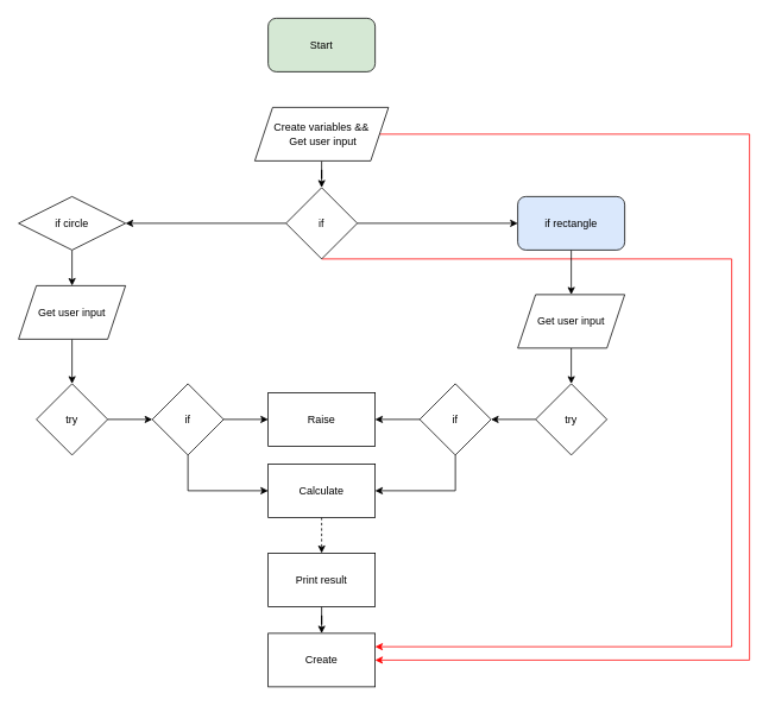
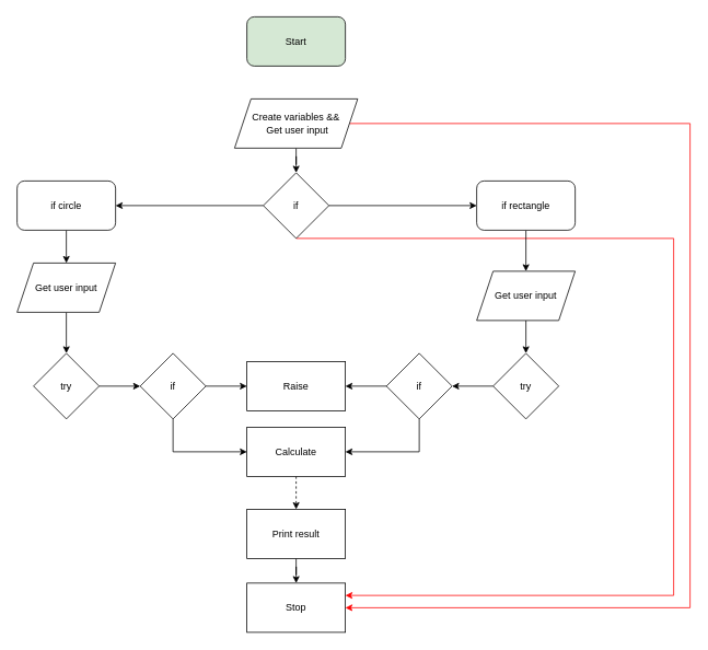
- <mxCell id="7" value="if circle" style="rhombus;whiteSpace=wrap;html=1;" vertex="1" parent="1"><mxGeometry x="20" y="220" width="120" height="60" as="geometry" /></mxCell>
+ <mxCell id="7" value="if circle" style="rounded=1;whiteSpace=wrap;html=1;" vertex="1" parent="1"><mxGeometry x="20" y="220" width="120" height="60" as="geometry" /></mxCell>
- <mxCell id="9" value="if&amp;nbsp;rectangle" style="rounded=1;whiteSpace=wrap;html=1;fillColor=#dae8fc;" vertex="1" parent="1"><mxGeometry x="580" y="220" width="120" height="60" as="geometry" /></mxCell>
+ <mxCell id="9" value="if&amp;nbsp;rectangle" style="rounded=1;whiteSpace=wrap;html=1;" vertex="1" parent="1"><mxGeometry x="580" y="220" width="120" height="60" as="geometry" /></mxCell>
- <mxCell id="33" value="Create" style="whiteSpace=wrap;html=1;" vertex="1" parent="1"><mxGeometry x="300" y="710" width="120" height="60" as="geometry" /></mxCell>
+ <mxCell id="33" value="Stop" style="whiteSpace=wrap;html=1;" vertex="1" parent="1"><mxGeometry x="300" y="710" width="120" height="60" as="geometry" /></mxCell>
